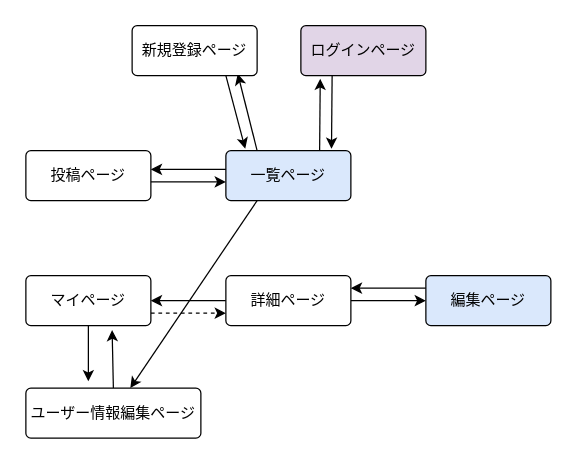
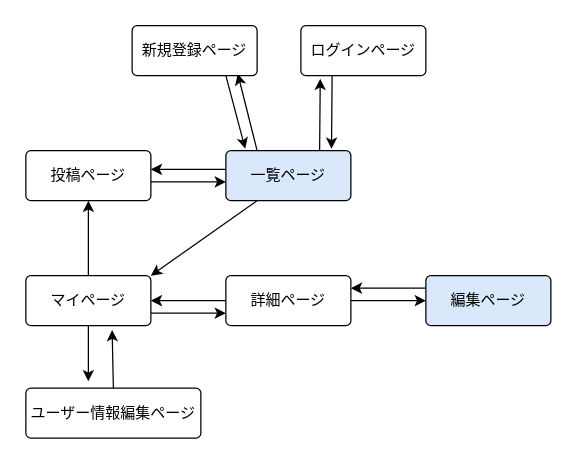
- <mxCell id="9" value="ログインページ" style="rounded=1;arcSize=10;whiteSpace=wrap;html=1;align=center;fillColor=#e1d5e7;fontColor=#000000;" parent="1" vertex="1"><mxGeometry x="240" y="20" width="100" height="40" as="geometry" /></mxCell>
+ <mxCell id="9" value="ログインページ" style="rounded=1;arcSize=10;whiteSpace=wrap;html=1;align=center;fillColor=#FFFFFF;fontColor=#000000;" parent="1" vertex="1"><mxGeometry x="240" y="20" width="100" height="40" as="geometry" /></mxCell>
+ <mxCell id="18" style="edgeStyle=none;html=1;exitX=0;exitY=0.5;exitDx=0;exitDy=0;entryX=0.5;entryY=1;entryDx=0;entryDy=0;startArrow=none;startFill=0;endArrow=classic;endFill=1;" parent="1" source="21" target="10" edge="1"><mxGeometry relative="1" as="geometry"><Array as="points"><mxPoint x="70" y="240" /></Array></mxGeometry></mxCell>
- <mxCell id="2" style="edgeStyle=none;html=1;exitX=0.25;exitY=1;exitDx=0;exitDy=0;startArrow=none;startFill=0;endArrow=classic;endFill=1;" parent="1" source="5" target="23" edge="1"><mxGeometry relative="1" as="geometry" /></mxCell>
+ <mxCell id="2" style="edgeStyle=none;html=1;exitX=0.25;exitY=1;exitDx=0;exitDy=0;entryX=1;entryY=0;entryDx=0;entryDy=0;startArrow=none;startFill=0;endArrow=classic;endFill=1;" parent="1" source="5" target="21" edge="1"><mxGeometry relative="1" as="geometry" /></mxCell>
- <mxCell id="19" style="edgeStyle=none;html=1;exitX=1;exitY=0.75;exitDx=0;exitDy=0;entryX=0;entryY=0.75;entryDx=0;entryDy=0;startArrow=none;startFill=0;endArrow=classic;endFill=1;dashed=1;" parent="1" source="21" target="13" edge="1"><mxGeometry relative="1" as="geometry" /></mxCell>
+ <mxCell id="19" style="edgeStyle=none;html=1;exitX=1;exitY=0.75;exitDx=0;exitDy=0;entryX=0;entryY=0.75;entryDx=0;entryDy=0;startArrow=none;startFill=0;endArrow=classic;endFill=1;" parent="1" source="21" target="13" edge="1"><mxGeometry relative="1" as="geometry" /></mxCell>
